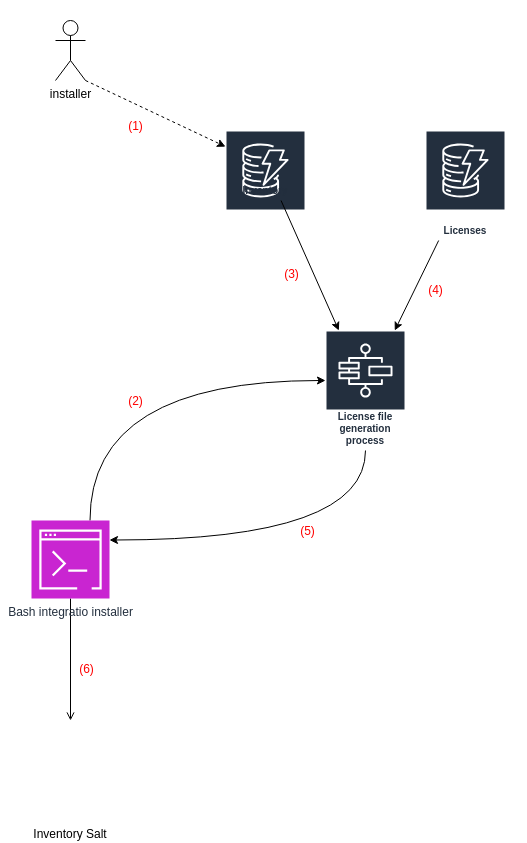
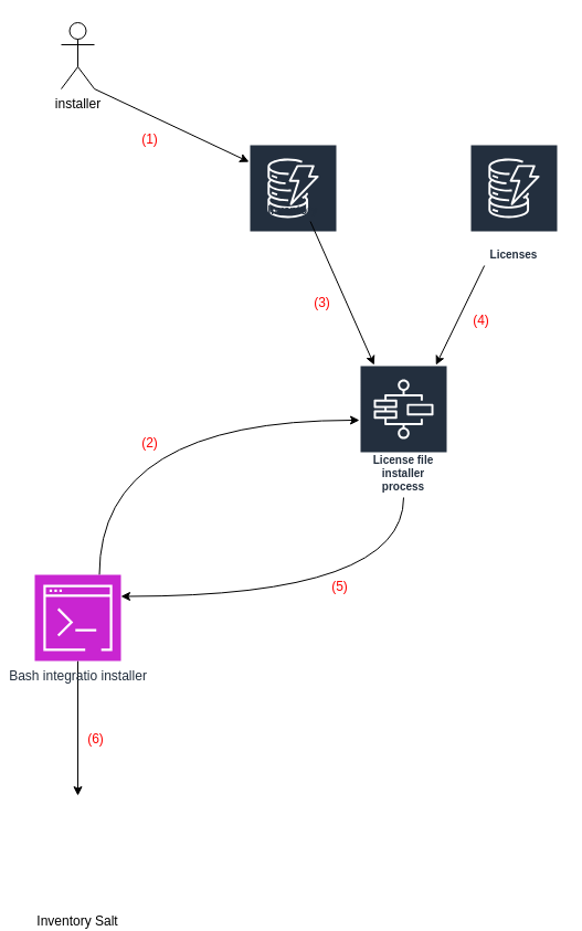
- <mxCell id="4" style="rounded=0;orthogonalLoop=1;jettySize=auto;html=1;exitX=1;exitY=1;exitDx=0;exitDy=0;exitPerimeter=0;dashed=1;" edge="1" parent="1" source="6" target="2"><mxGeometry relative="1" as="geometry" /></mxCell>
+ <mxCell id="4" style="rounded=0;orthogonalLoop=1;jettySize=auto;html=1;exitX=1;exitY=1;exitDx=0;exitDy=0;exitPerimeter=0;" edge="1" parent="1" source="6" target="2"><mxGeometry relative="1" as="geometry" /></mxCell>
- <mxCell id="7" value="License file generation process" style="sketch=0;outlineConnect=0;fontColor=#232F3E;gradientColor=none;strokeColor=#ffffff;fillColor=#232F3E;dashed=0;verticalLabelPosition=middle;verticalAlign=bottom;align=center;html=1;whiteSpace=wrap;fontSize=10;fontStyle=1;spacing=3;shape=mxgraph.aws4.productIcon;prIcon=mxgraph.aws4.step_functions;" vertex="1" parent="1"><mxGeometry x="325" y="330" width="80" height="120" as="geometry" /></mxCell>
+ <mxCell id="7" value="License file installer process" style="sketch=0;outlineConnect=0;fontColor=#232F3E;gradientColor=none;strokeColor=#ffffff;fillColor=#232F3E;dashed=0;verticalLabelPosition=middle;verticalAlign=bottom;align=center;html=1;whiteSpace=wrap;fontSize=10;fontStyle=1;spacing=3;shape=mxgraph.aws4.productIcon;prIcon=mxgraph.aws4.step_functions;" vertex="1" parent="1"><mxGeometry x="325" y="330" width="80" height="120" as="geometry" /></mxCell>
- <mxCell id="10" style="edgeStyle=orthogonalEdgeStyle;rounded=0;orthogonalLoop=1;jettySize=auto;html=1;exitX=0.5;exitY=1;exitDx=0;exitDy=0;exitPerimeter=0;endArrow=open;" edge="1" parent="1" source="12" target="19"><mxGeometry relative="1" as="geometry" /></mxCell>
+ <mxCell id="10" style="edgeStyle=orthogonalEdgeStyle;rounded=0;orthogonalLoop=1;jettySize=auto;html=1;exitX=0.5;exitY=1;exitDx=0;exitDy=0;exitPerimeter=0;" edge="1" parent="1" source="12" target="19"><mxGeometry relative="1" as="geometry" /></mxCell>
